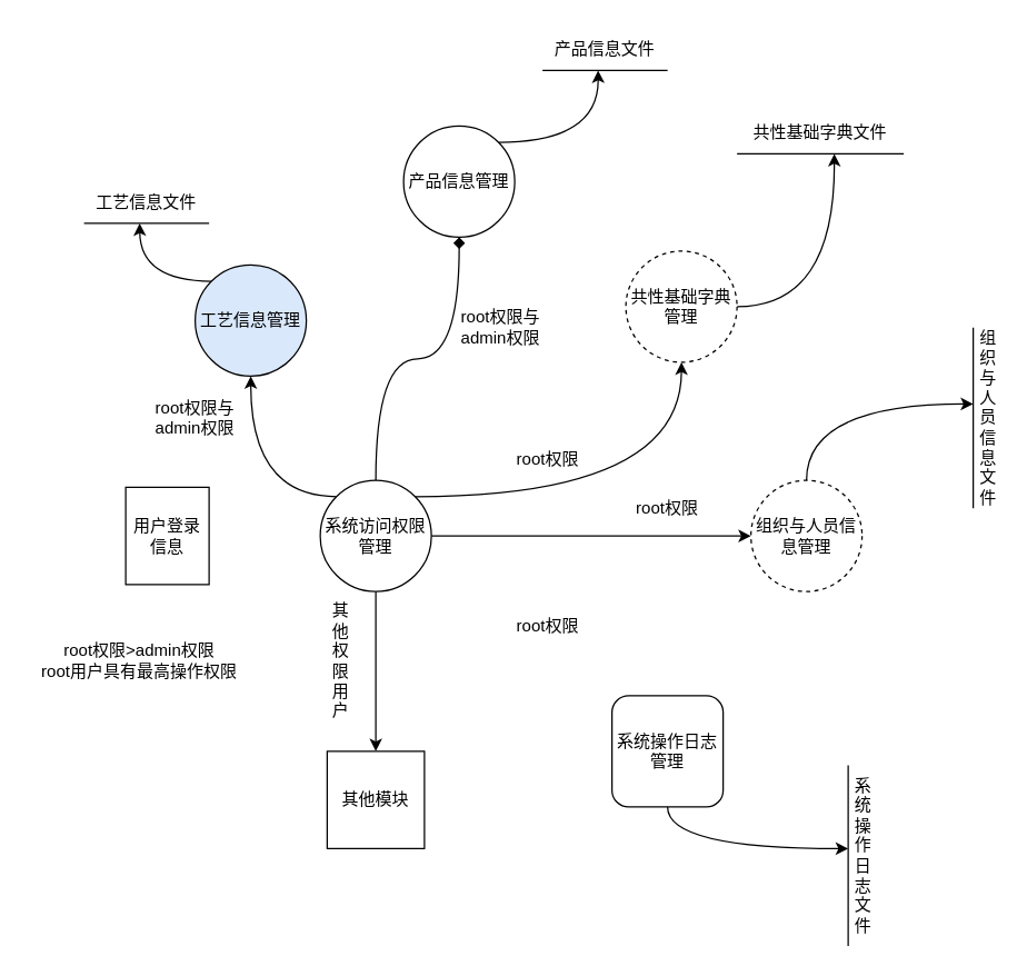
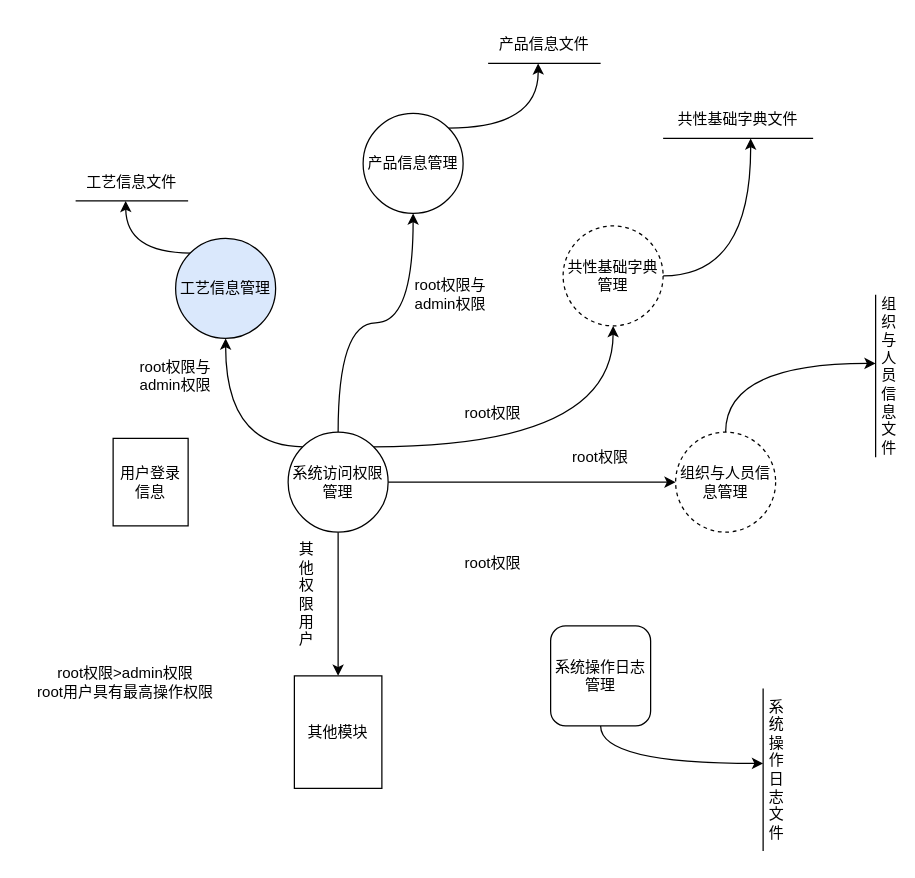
- <mxCell id="6" style="edgeStyle=orthogonalEdgeStyle;curved=1;rounded=0;orthogonalLoop=1;jettySize=auto;html=1;exitX=0.5;exitY=0;exitDx=0;exitDy=0;entryX=0.5;entryY=1;entryDx=0;entryDy=0;endArrow=diamond;" parent="1" source="8" target="18" edge="1"><mxGeometry relative="1" as="geometry" /></mxCell>
+ <mxCell id="6" style="edgeStyle=orthogonalEdgeStyle;curved=1;rounded=0;orthogonalLoop=1;jettySize=auto;html=1;exitX=0.5;exitY=0;exitDx=0;exitDy=0;entryX=0.5;entryY=1;entryDx=0;entryDy=0;" parent="1" source="8" target="18" edge="1"><mxGeometry relative="1" as="geometry" /></mxCell>
- <mxCell id="25" value="root权限&amp;gt;admin权限&lt;br&gt;root用户具有最高操作权限" style="text;html=1;strokeColor=none;fillColor=none;align=center;verticalAlign=middle;whiteSpace=wrap;rounded=0;" parent="1" vertex="1"><mxGeometry x="20" y="460" width="160" height="30" as="geometry" /></mxCell>
+ <mxCell id="25" value="root权限&amp;gt;admin权限&lt;br&gt;root用户具有最高操作权限" style="text;html=1;strokeColor=none;fillColor=none;align=center;verticalAlign=middle;whiteSpace=wrap;rounded=0;" parent="1" vertex="1"><mxGeometry x="20" y="530" width="160" height="30" as="geometry" /></mxCell>
- <mxCell id="9" value="其他模块" style="rounded=0;whiteSpace=wrap;html=1;" parent="1" vertex="1"><mxGeometry x="235" y="540" width="70" height="70" as="geometry" /></mxCell>
+ <mxCell id="9" value="其他模块" style="rounded=0;whiteSpace=wrap;html=1;" parent="1" vertex="1"><mxGeometry x="235" y="540" width="70" height="90" as="geometry" /></mxCell>
